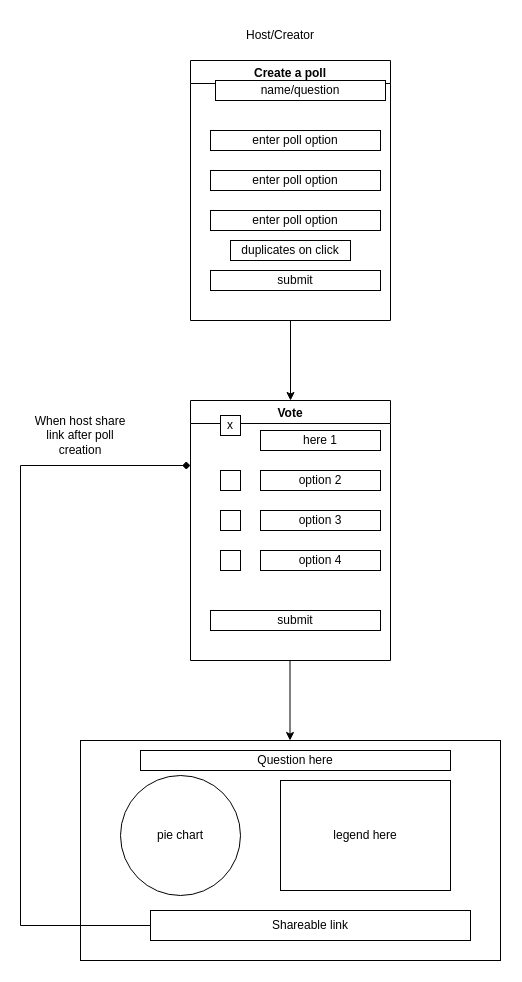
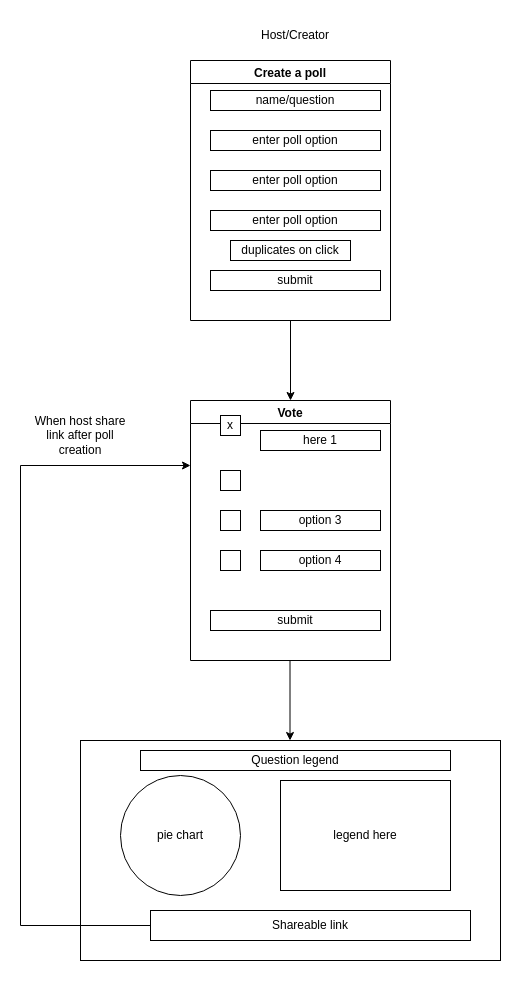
- <mxCell id="20" value="Host/Creator" style="text;html=1;strokeColor=none;fillColor=none;align=center;verticalAlign=middle;whiteSpace=wrap;rounded=0;" vertex="1" parent="1"><mxGeometry x="250" y="20" width="60" height="30" as="geometry" /></mxCell>
+ <mxCell id="20" value="Host/Creator" style="text;html=1;strokeColor=none;fillColor=none;align=center;verticalAlign=middle;whiteSpace=wrap;rounded=0;" vertex="1" parent="1"><mxGeometry x="265" y="20" width="60" height="30" as="geometry" /></mxCell>
- <mxCell id="3" value="name/question" style="rounded=0;whiteSpace=wrap;html=1;" vertex="1" parent="2"><mxGeometry x="25" y="20" width="170" height="20" as="geometry" /></mxCell>
+ <mxCell id="3" value="name/question" style="rounded=0;whiteSpace=wrap;html=1;" vertex="1" parent="2"><mxGeometry x="20" y="30" width="170" height="20" as="geometry" /></mxCell>
- <mxCell id="26" value="" style="endArrow=diamond;html=1;rounded=0;exitX=0;exitY=0.5;exitDx=0;exitDy=0;entryX=0;entryY=0.25;entryDx=0;entryDy=0;" edge="1" parent="1" source="25" target="10"><mxGeometry width="50" height="50" relative="1" as="geometry"><mxPoint x="80" y="940" as="sourcePoint" /><mxPoint x="10" y="460" as="targetPoint" /><Array as="points"><mxPoint x="20" y="925" /><mxPoint x="20" y="465" /></Array></mxGeometry></mxCell>
+ <mxCell id="26" value="" style="endArrow=classic;html=1;rounded=0;exitX=0;exitY=0.5;exitDx=0;exitDy=0;entryX=0;entryY=0.25;entryDx=0;entryDy=0;" edge="1" parent="1" source="25" target="10"><mxGeometry width="50" height="50" relative="1" as="geometry"><mxPoint x="80" y="940" as="sourcePoint" /><mxPoint x="10" y="460" as="targetPoint" /><Array as="points"><mxPoint x="20" y="925" /><mxPoint x="20" y="465" /></Array></mxGeometry></mxCell>
- <mxCell id="12" value="option 2" style="rounded=0;whiteSpace=wrap;html=1;" vertex="1" parent="10"><mxGeometry x="70" y="70" width="120" height="20" as="geometry" /></mxCell>
- <mxCell id="28" value="Question here" style="rounded=0;whiteSpace=wrap;html=1;" vertex="1" parent="1"><mxGeometry x="140" y="750" width="310" height="20" as="geometry" /></mxCell>
+ <mxCell id="28" value="Question legend" style="rounded=0;whiteSpace=wrap;html=1;" vertex="1" parent="1"><mxGeometry x="140" y="750" width="310" height="20" as="geometry" /></mxCell>
